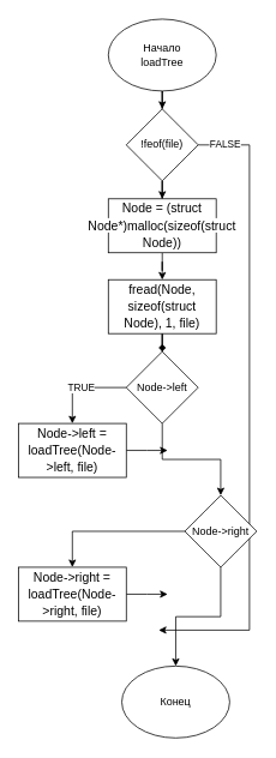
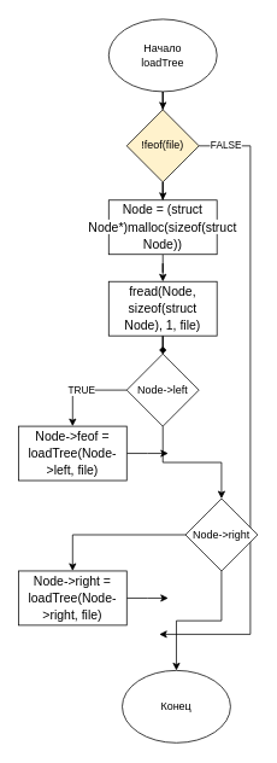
- <mxCell id="6" value="!feof(file)" style="rhombus;whiteSpace=wrap;html=1;" vertex="1" parent="1"><mxGeometry x="140" y="120" width="80" height="80" as="geometry" /></mxCell>
+ <mxCell id="6" value="!feof(file)" style="rhombus;whiteSpace=wrap;html=1;fillColor=#fff2cc;" vertex="1" parent="1"><mxGeometry x="140" y="120" width="80" height="80" as="geometry" /></mxCell>
- <mxCell id="15" value="&lt;div style=&quot;font-size: 14px; line-height: 19px;&quot;&gt;&lt;span style=&quot;background-color: rgb(255, 255, 255);&quot;&gt;Node-&amp;gt;left = loadTree(Node-&amp;gt;left, file)&lt;/span&gt;&lt;/div&gt;" style="rounded=0;whiteSpace=wrap;html=1;" vertex="1" parent="1"><mxGeometry x="20" y="470" width="120" height="60" as="geometry" /></mxCell>
+ <mxCell id="15" value="&lt;div style=&quot;font-size: 14px; line-height: 19px;&quot;&gt;&lt;span style=&quot;background-color: rgb(255, 255, 255);&quot;&gt;Node-&amp;gt;feof = loadTree(Node-&amp;gt;left, file)&lt;/span&gt;&lt;/div&gt;" style="rounded=0;whiteSpace=wrap;html=1;" vertex="1" parent="1"><mxGeometry x="20" y="470" width="120" height="60" as="geometry" /></mxCell>
